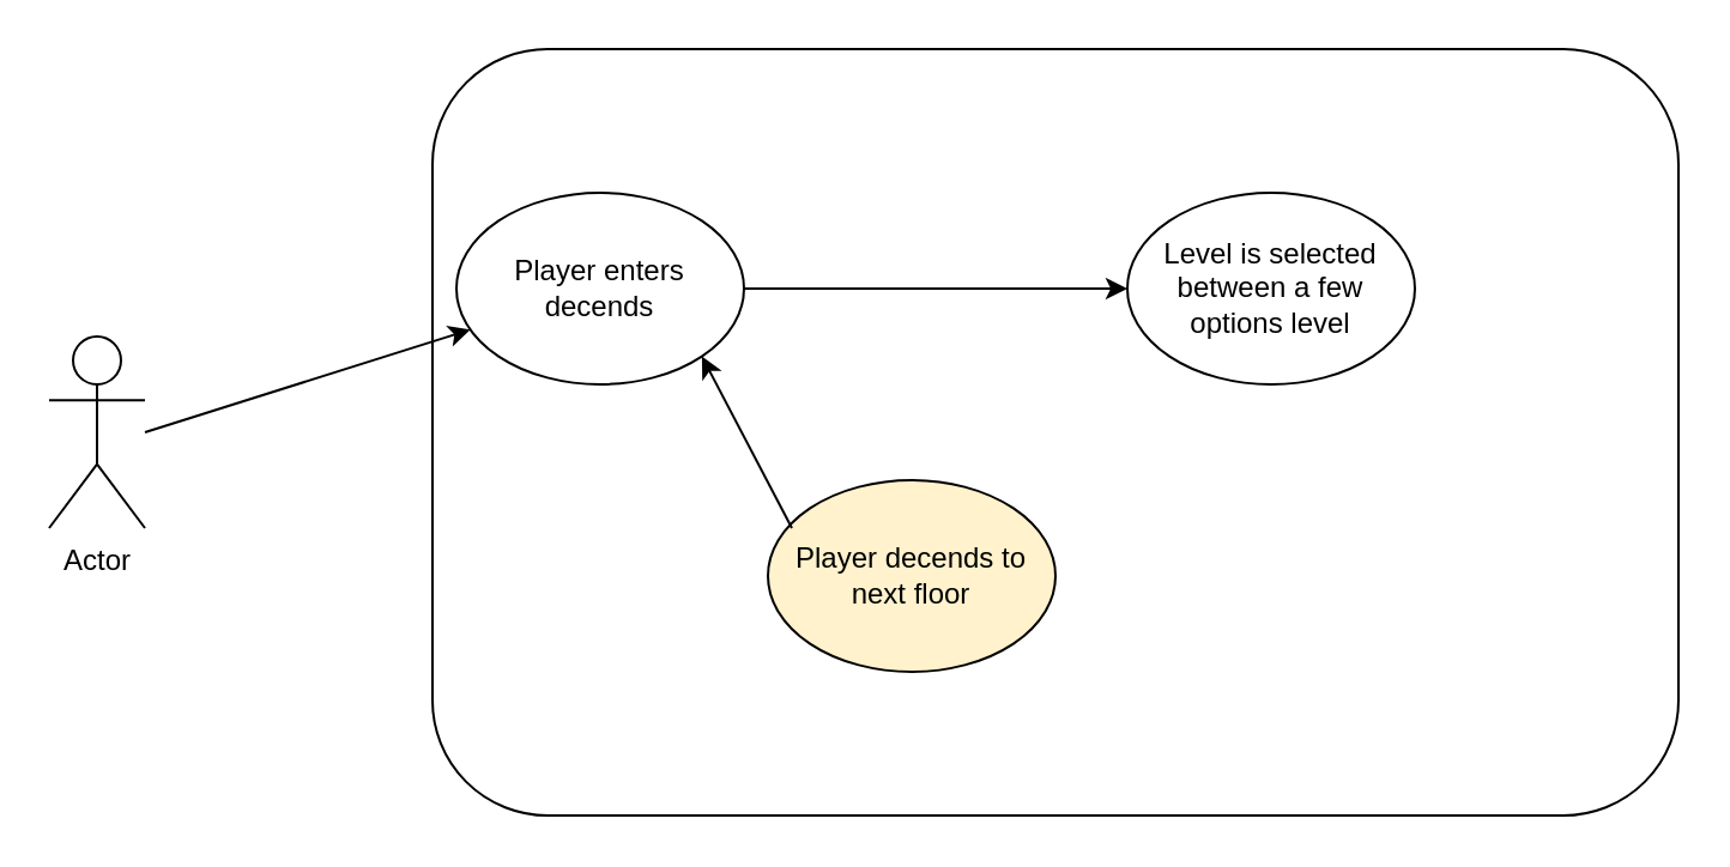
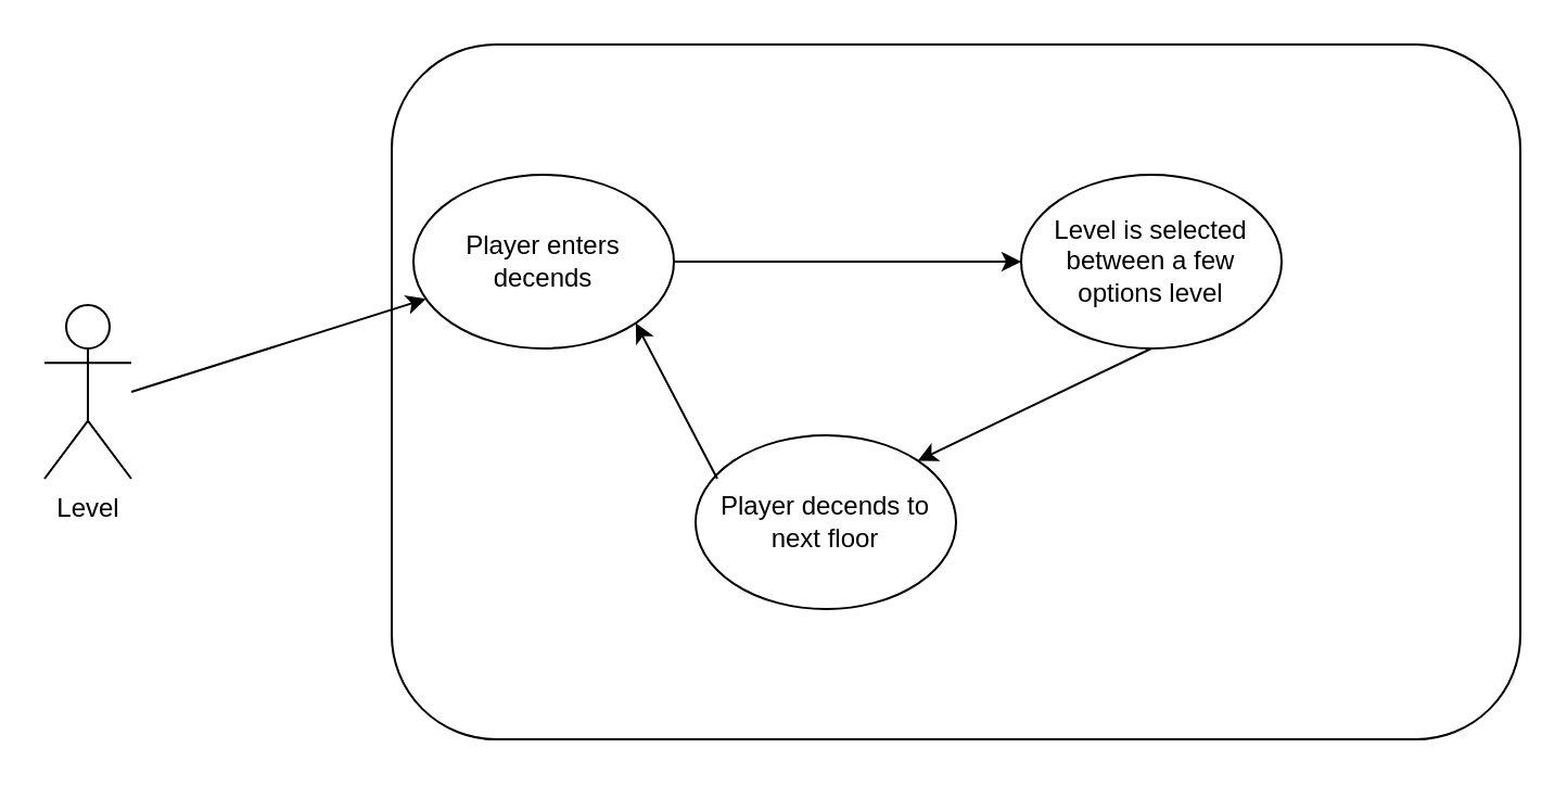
+ <mxCell id="9" value="" style="endArrow=classic;html=1;rounded=0;entryX=1;entryY=0;entryDx=0;entryDy=0;exitX=0.5;exitY=1;exitDx=0;exitDy=0;" edge="1" parent="1" source="5" target="8"><mxGeometry width="50" height="50" relative="1" as="geometry"><mxPoint x="500" y="230" as="sourcePoint" /><mxPoint x="550" y="180" as="targetPoint" /></mxGeometry></mxCell>
- <mxCell id="2" value="Actor" style="shape=umlActor;verticalLabelPosition=bottom;verticalAlign=top;html=1;outlineConnect=0;" vertex="1" parent="1"><mxGeometry x="20" y="140" width="40" height="80" as="geometry" /></mxCell>
+ <mxCell id="2" value="Level" style="shape=umlActor;verticalLabelPosition=bottom;verticalAlign=top;html=1;outlineConnect=0;" vertex="1" parent="1"><mxGeometry x="20" y="140" width="40" height="80" as="geometry" /></mxCell>
- <mxCell id="8" value="Player decends to next floor" style="ellipse;whiteSpace=wrap;html=1;fillColor=#fff2cc;" vertex="1" parent="1"><mxGeometry x="320" y="200" width="120" height="80" as="geometry" /></mxCell>
+ <mxCell id="8" value="Player decends to next floor" style="ellipse;whiteSpace=wrap;html=1;" vertex="1" parent="1"><mxGeometry x="320" y="200" width="120" height="80" as="geometry" /></mxCell>
